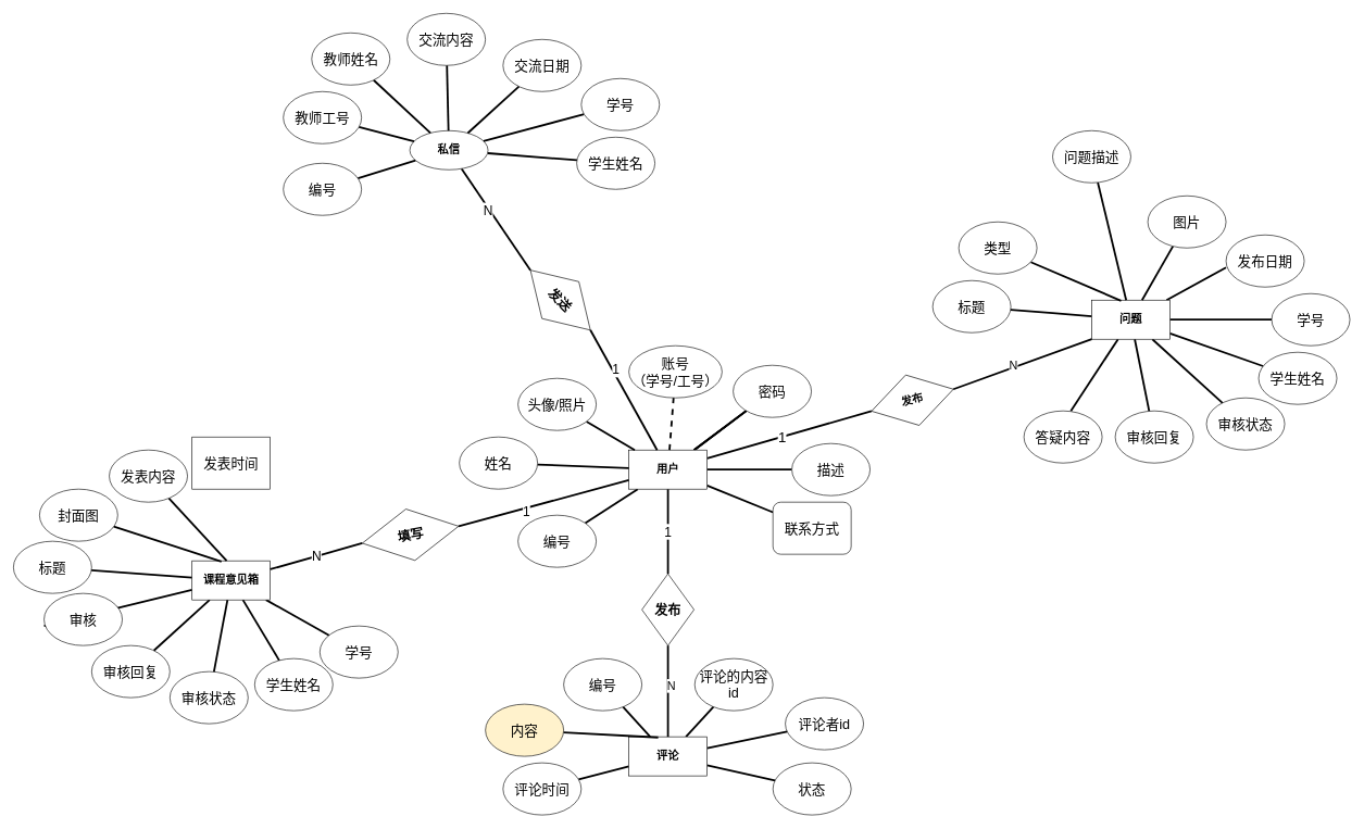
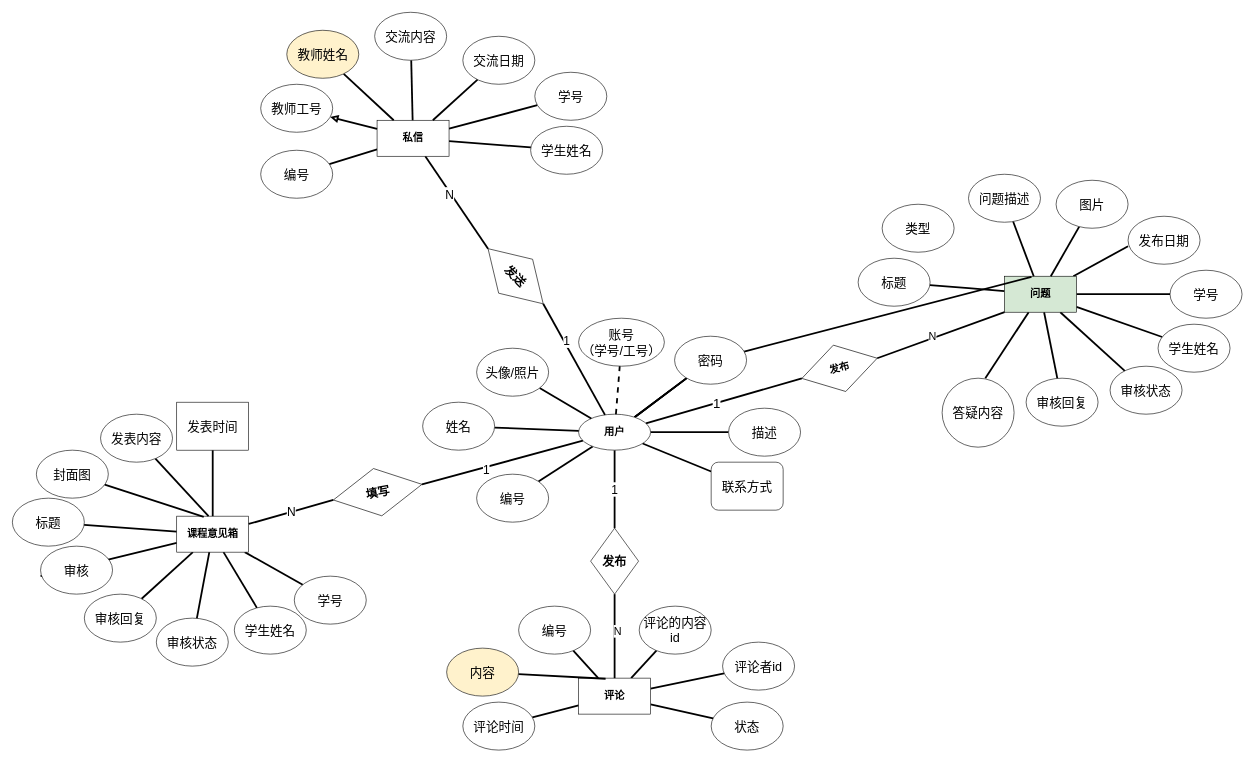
- <mxCell id="81" value="教师姓名" style="ellipse;whiteSpace=wrap;html=1;fontSize=21;" parent="1" vertex="1"><mxGeometry x="477.5" y="50" width="120" height="80" as="geometry" /></mxCell>
+ <mxCell id="81" value="教师姓名" style="ellipse;whiteSpace=wrap;html=1;fontSize=21;fillColor=#fff2cc;" parent="1" vertex="1"><mxGeometry x="477.5" y="50" width="120" height="80" as="geometry" /></mxCell>
- <mxCell id="76" style="rounded=0;orthogonalLoop=1;jettySize=auto;html=1;endArrow=none;endFill=0;strokeWidth=3;" parent="1" source="74" target="77" edge="1"><mxGeometry relative="1" as="geometry"><mxPoint x="578" y="130" as="sourcePoint" /></mxGeometry></mxCell>
+ <mxCell id="76" style="rounded=0;orthogonalLoop=1;jettySize=auto;html=1;endArrow=block;endFill=0;strokeWidth=3;" parent="1" source="74" target="77" edge="1"><mxGeometry relative="1" as="geometry"><mxPoint x="578" y="130" as="sourcePoint" /></mxGeometry></mxCell>
- <mxCell id="74" value="私信" style="ellipse;whiteSpace=wrap;html=1;fontFamily=Times New Roman;fontStyle=1;fontSize=17;" parent="1" vertex="1"><mxGeometry x="628" y="200" width="120" height="60" as="geometry" /></mxCell>
+ <mxCell id="74" value="私信" style="rounded=0;whiteSpace=wrap;html=1;fontFamily=Times New Roman;fontStyle=1;fontSize=17;" parent="1" vertex="1"><mxGeometry x="628" y="200" width="120" height="60" as="geometry" /></mxCell>
- <mxCell id="35" value="问题描述" style="ellipse;whiteSpace=wrap;html=1;fontSize=21;" parent="1" vertex="1"><mxGeometry x="1614" y="200" width="120" height="80" as="geometry" /></mxCell>
+ <mxCell id="35" value="问题描述" style="ellipse;whiteSpace=wrap;html=1;fontSize=21;" parent="1" vertex="1"><mxGeometry x="1614" y="290" width="120" height="80" as="geometry" /></mxCell>
- <mxCell id="30" style="rounded=0;orthogonalLoop=1;jettySize=auto;html=1;endArrow=none;endFill=0;strokeWidth=3;exitX=0.375;exitY=0.017;exitDx=0;exitDy=0;exitPerimeter=0;" parent="1" source="28" target="31" edge="1"><mxGeometry relative="1" as="geometry"><mxPoint x="1664" y="440" as="sourcePoint" /></mxGeometry></mxCell>
+ <mxCell id="30" style="rounded=0;orthogonalLoop=1;jettySize=auto;html=1;endArrow=none;endFill=0;strokeWidth=3;exitX=0.375;exitY=0.017;exitDx=0;exitDy=0;exitPerimeter=0;" parent="1" source="28" target="60" edge="1"><mxGeometry relative="1" as="geometry"><mxPoint x="1664" y="440" as="sourcePoint" /></mxGeometry></mxCell>
- <mxCell id="28" value="问题" style="rounded=0;whiteSpace=wrap;html=1;fontFamily=Times New Roman;fontStyle=1;fontSize=17;" parent="1" vertex="1"><mxGeometry x="1674" y="460" width="120" height="60" as="geometry" /></mxCell>
+ <mxCell id="28" value="问题" style="rounded=0;whiteSpace=wrap;html=1;fontFamily=Times New Roman;fontStyle=1;fontSize=17;fillColor=#d5e8d4;" parent="1" vertex="1"><mxGeometry x="1674" y="460" width="120" height="60" as="geometry" /></mxCell>
- <mxCell id="41" value="答疑内容" style="ellipse;whiteSpace=wrap;html=1;fontSize=21;" parent="1" vertex="1"><mxGeometry x="1570" y="630" width="120" height="80" as="geometry" /></mxCell>
+ <mxCell id="41" value="答疑内容" style="ellipse;whiteSpace=wrap;html=1;fontSize=21;" parent="1" vertex="1"><mxGeometry x="1570" y="630" width="120" height="115" as="geometry" /></mxCell>
- <mxCell id="51" value="用户" style="rounded=0;whiteSpace=wrap;html=1;fontFamily=Times New Roman;fontStyle=1;fontSize=17;" parent="1" vertex="1"><mxGeometry x="964" y="690" width="120" height="60" as="geometry" /></mxCell>
+ <mxCell id="51" value="用户" style="ellipse;whiteSpace=wrap;html=1;fontFamily=Times New Roman;fontStyle=1;fontSize=17;" parent="1" vertex="1"><mxGeometry x="964" y="690" width="120" height="60" as="geometry" /></mxCell>
+ <mxCell id="12" style="rounded=0;orthogonalLoop=1;jettySize=auto;html=1;endArrow=none;endFill=0;strokeWidth=3;" parent="1" source="8" target="13" edge="1"><mxGeometry relative="1" as="geometry"><mxPoint x="368" y="843" as="sourcePoint" /></mxGeometry></mxCell>
